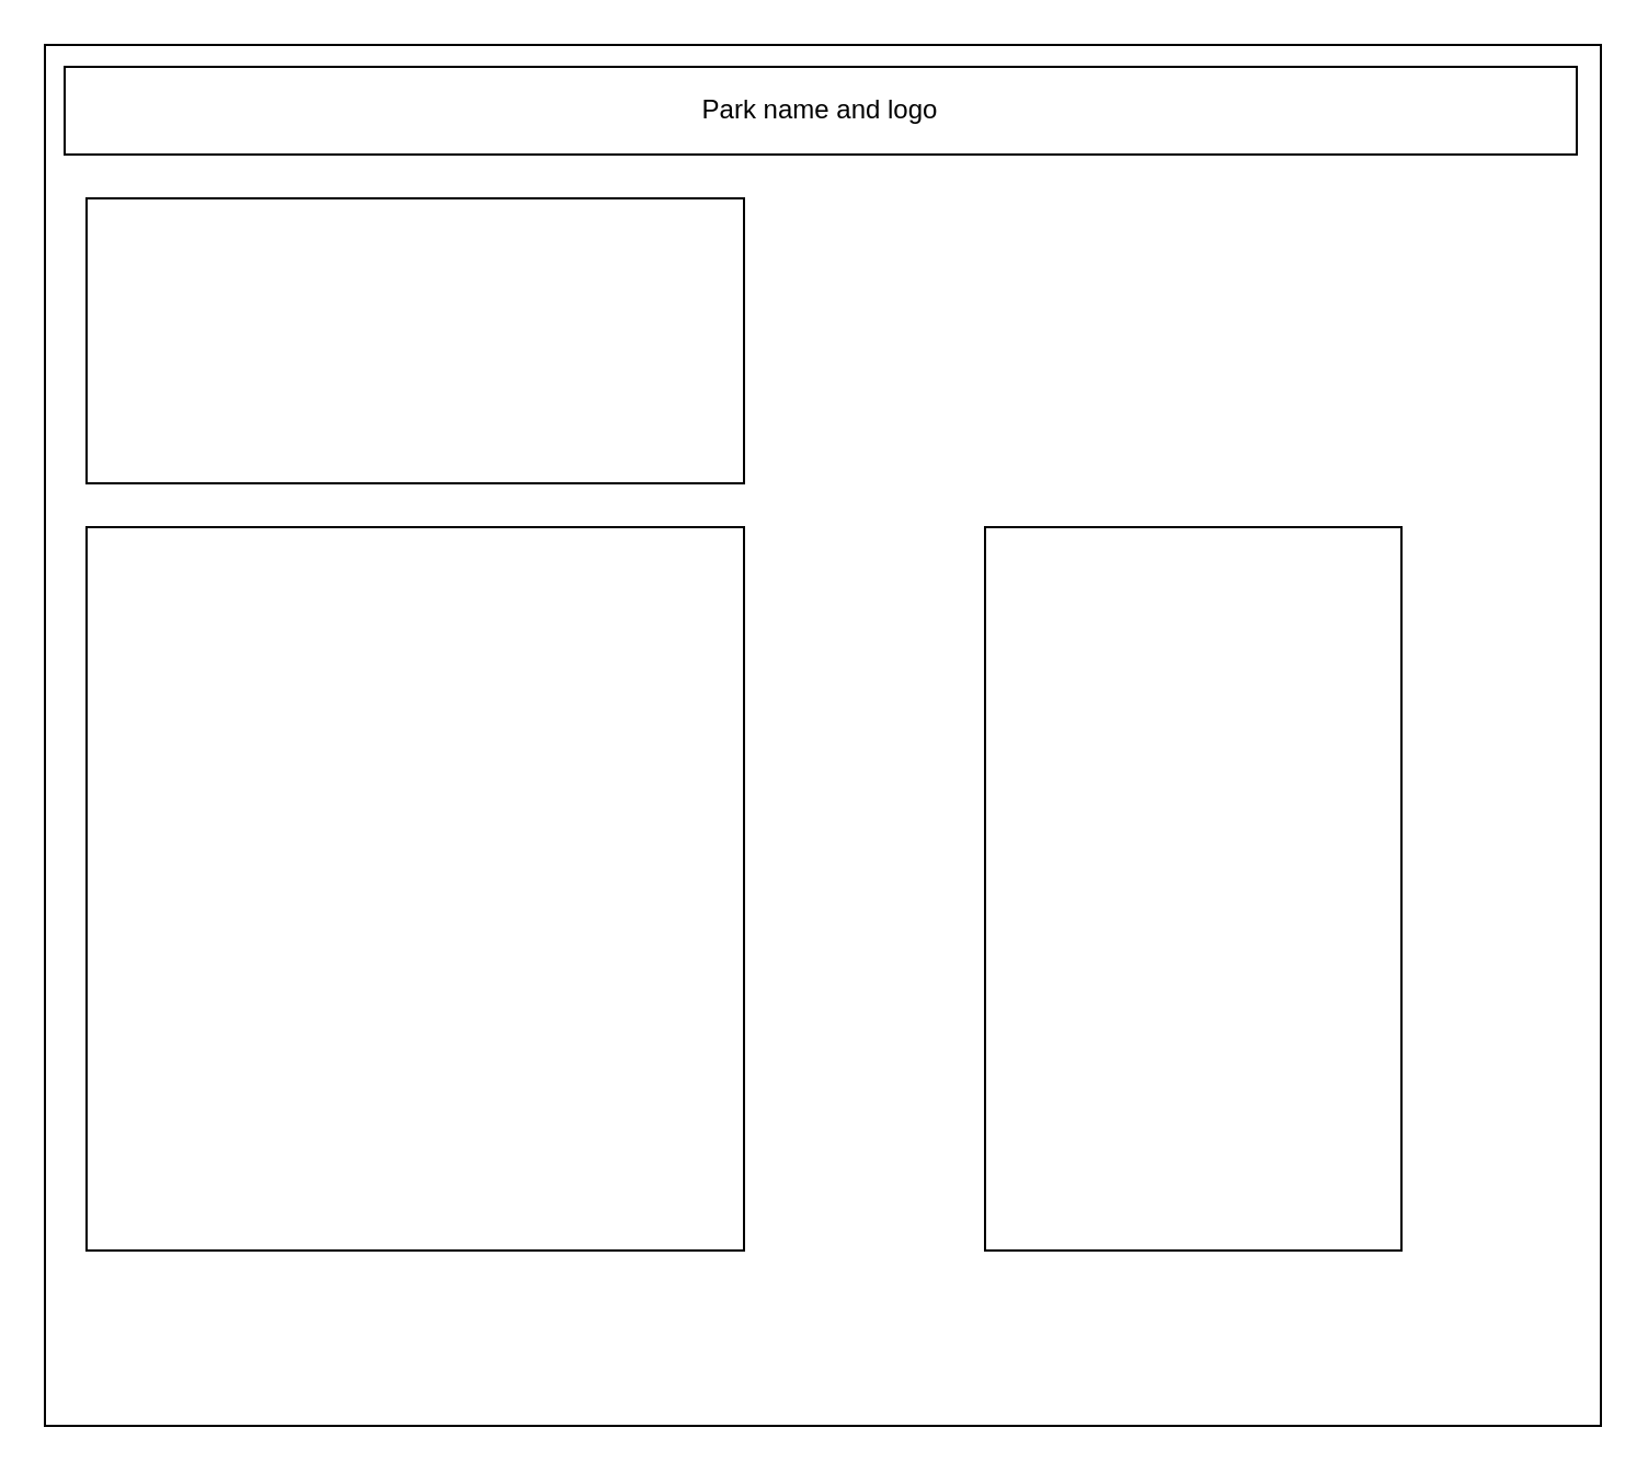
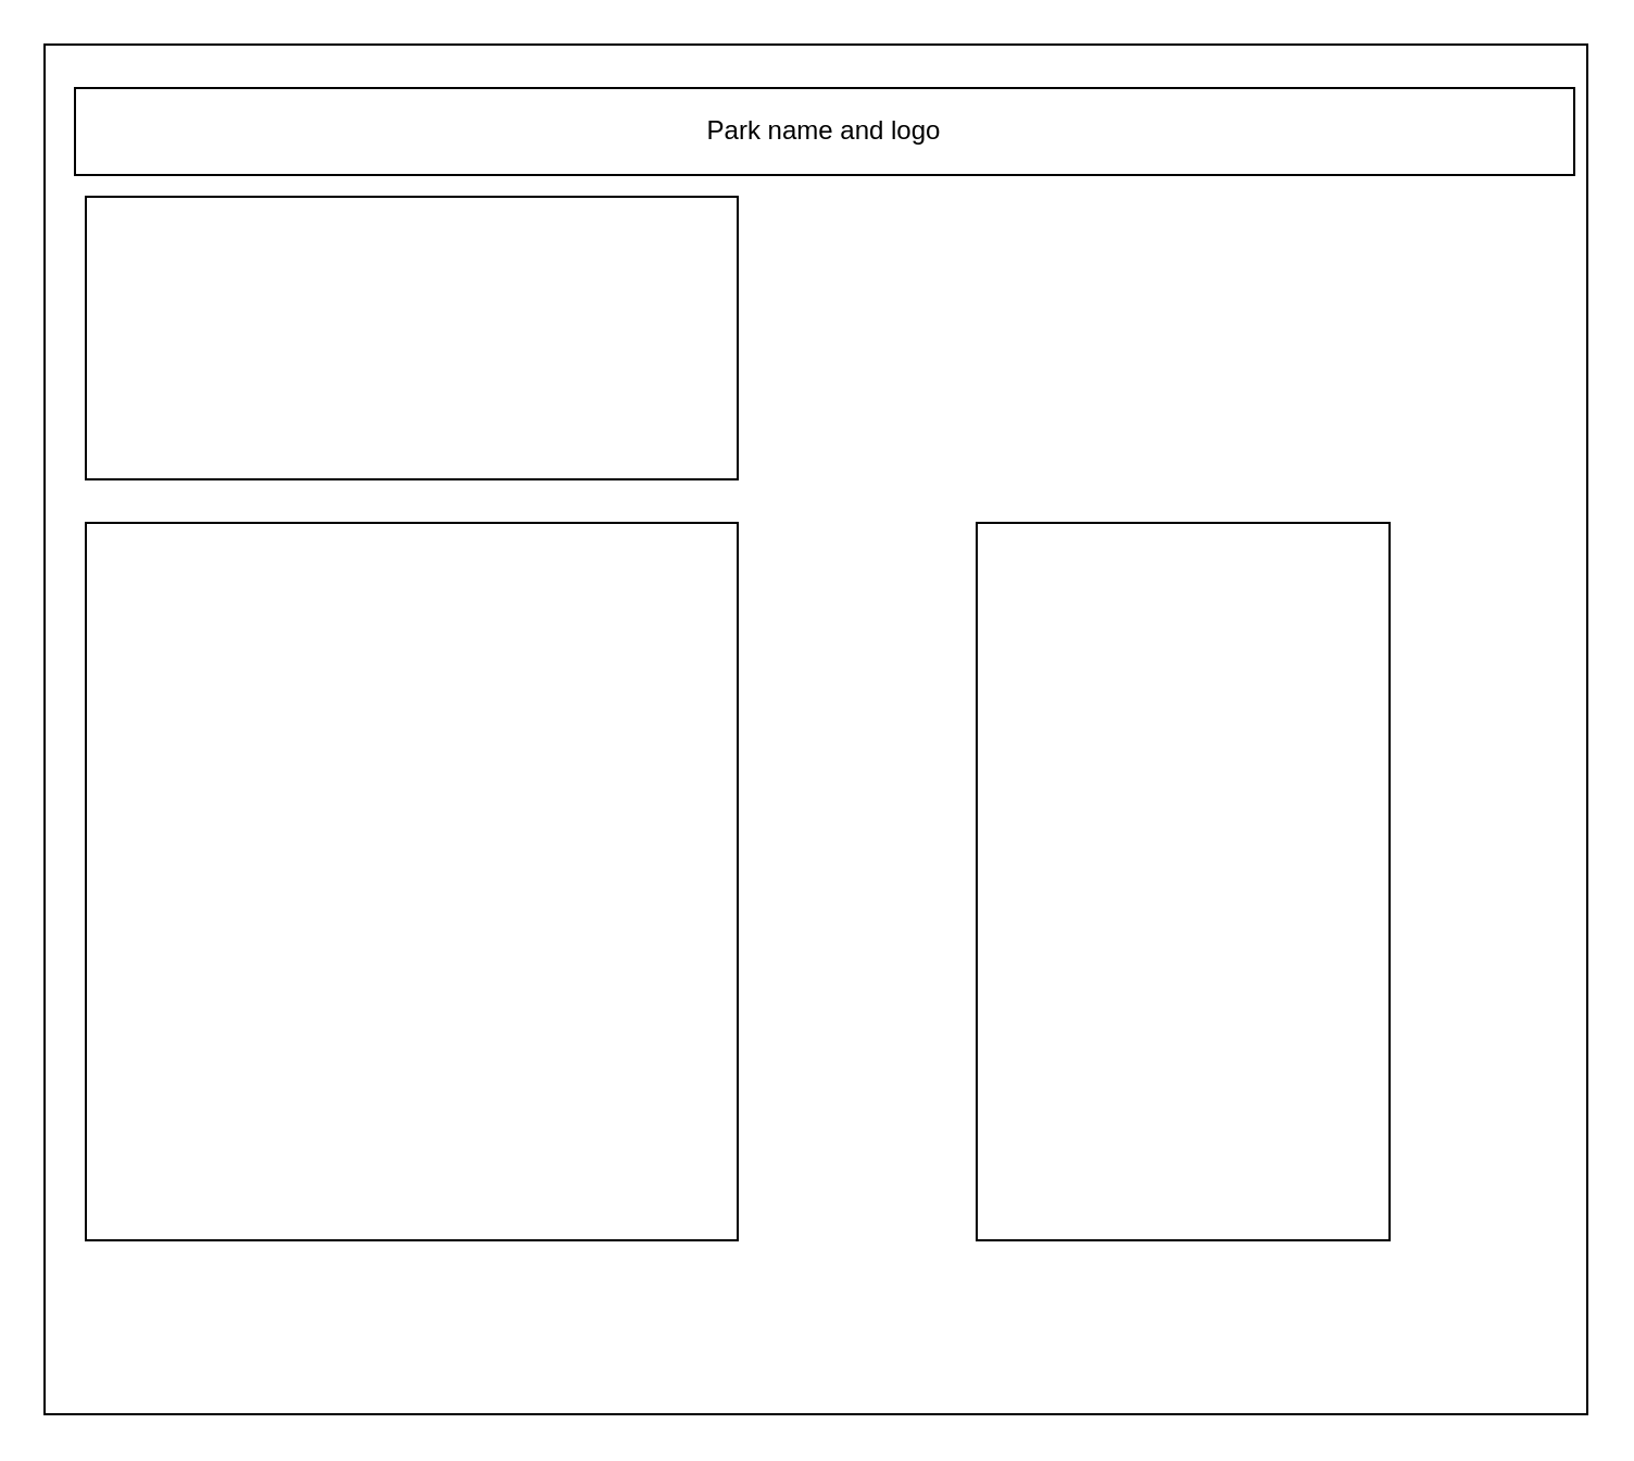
- <mxCell id="3" value="Park name and logo" style="whiteSpace=wrap;html=1;" vertex="1" parent="1"><mxGeometry x="29" y="30" width="690" height="40" as="geometry" /></mxCell>
+ <mxCell id="3" value="Park name and logo" style="whiteSpace=wrap;html=1;" vertex="1" parent="1"><mxGeometry x="34" y="40" width="690" height="40" as="geometry" /></mxCell>
